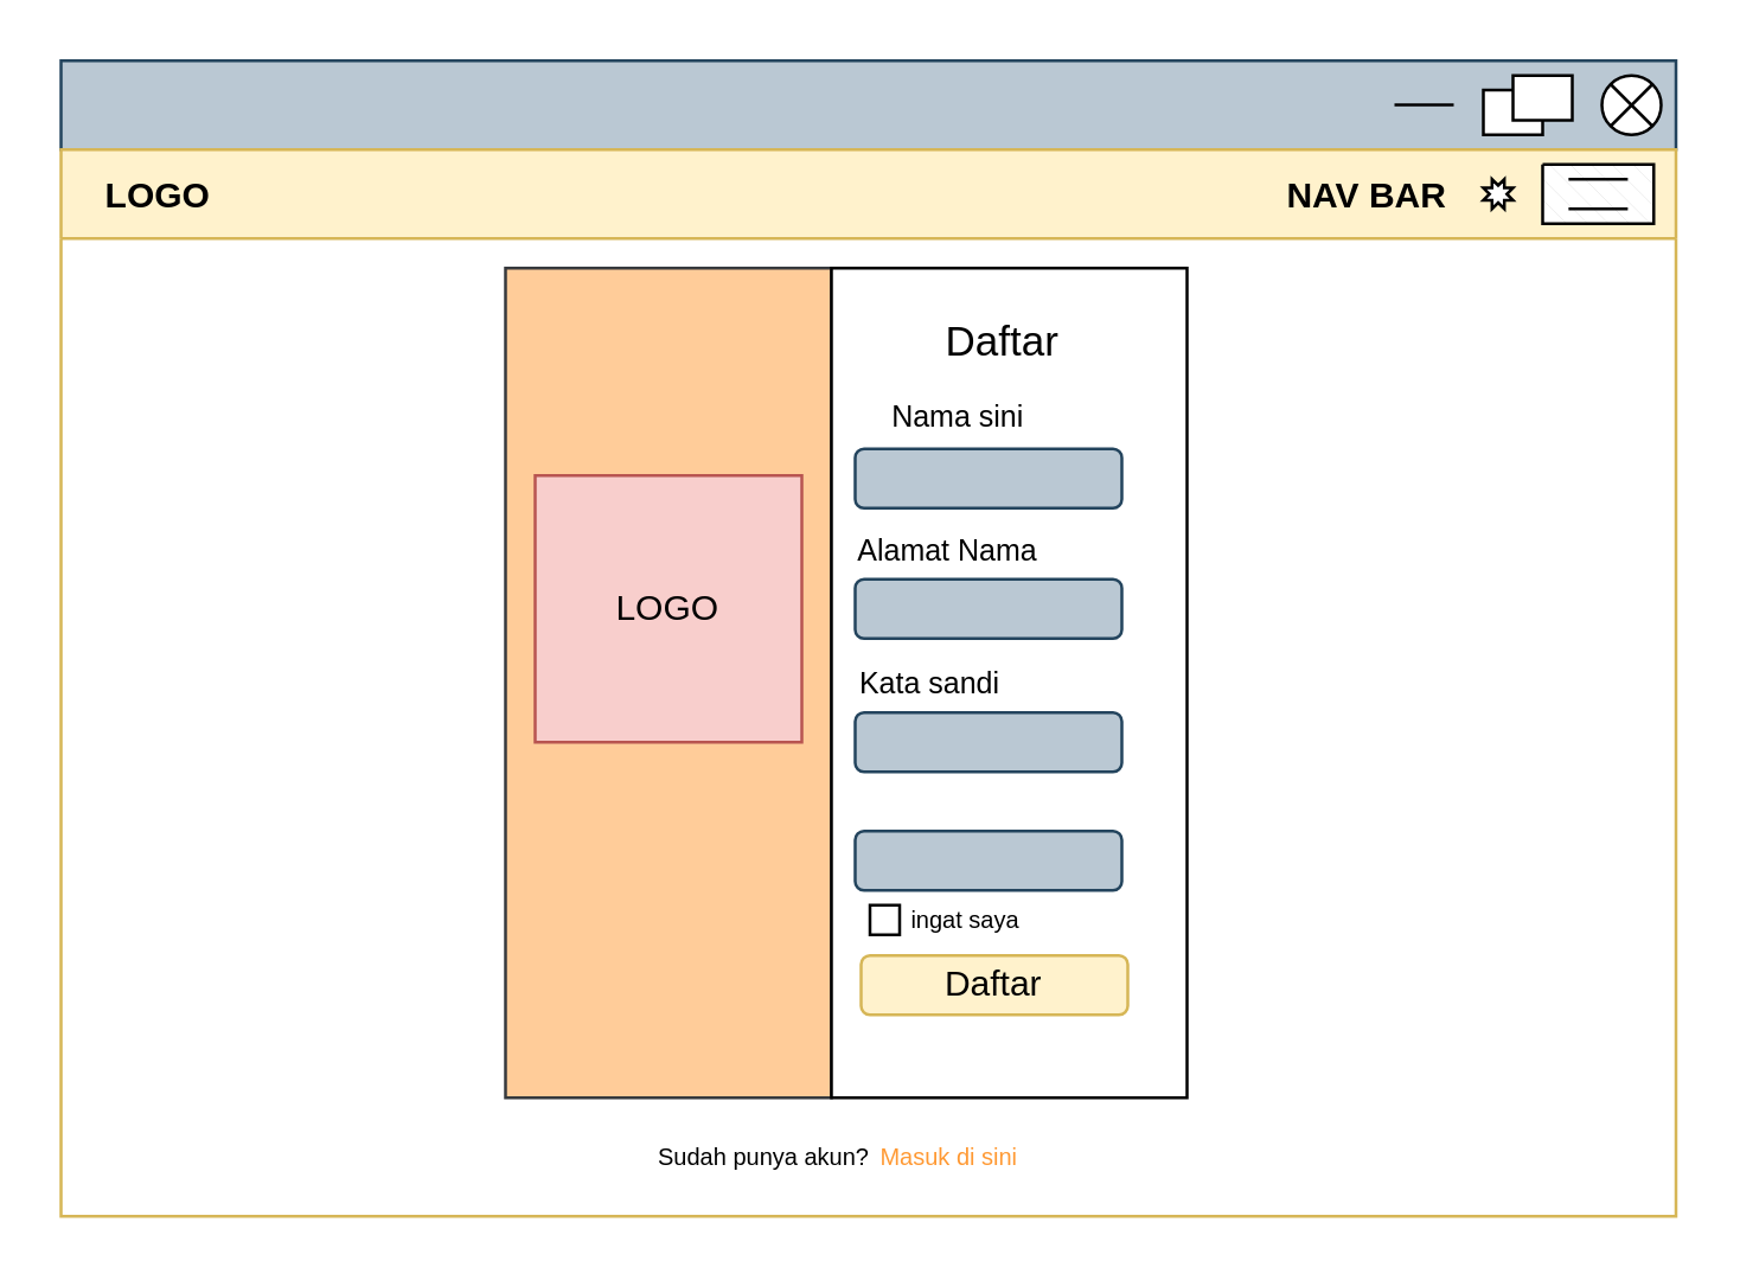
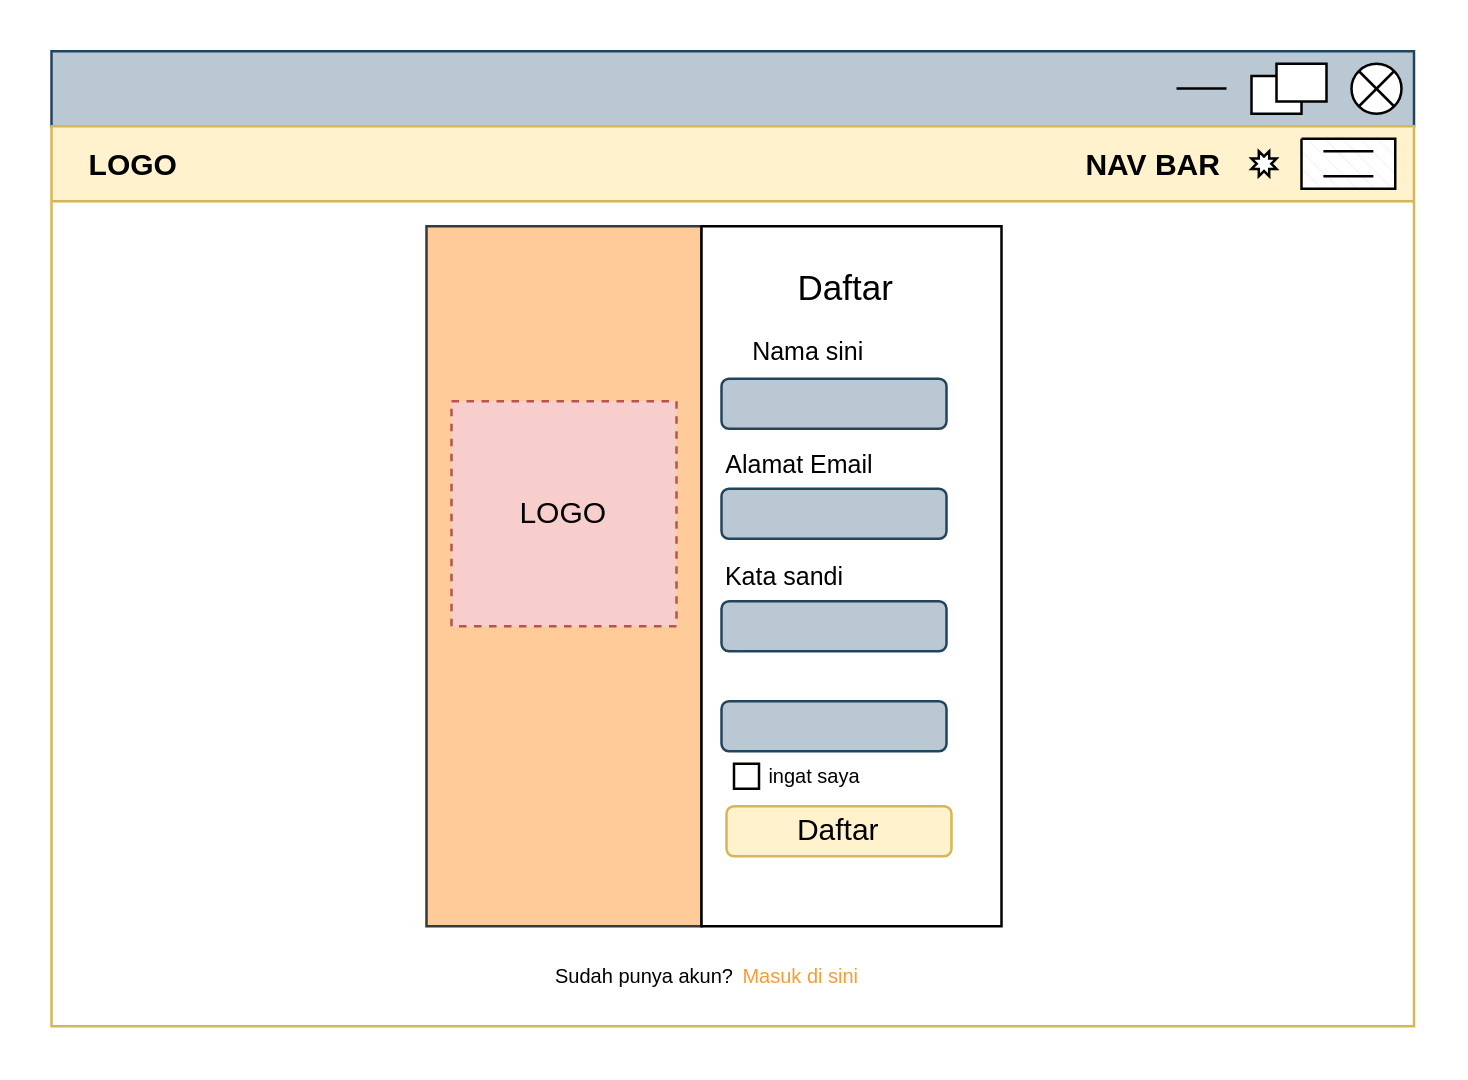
- <mxCell id="15" value="Alamat Nama" style="text;html=1;align=center;verticalAlign=middle;whiteSpace=wrap;rounded=0;fontSize=10;" parent="4" vertex="1"><mxGeometry x="261.5" y="125" width="75" height="20" as="geometry" /></mxCell>
+ <mxCell id="15" value="Alamat Email" style="text;html=1;align=center;verticalAlign=middle;whiteSpace=wrap;rounded=0;fontSize=10;" parent="4" vertex="1"><mxGeometry x="261.5" y="125" width="75" height="20" as="geometry" /></mxCell>
- <mxCell id="7" value="LOGO" style="whiteSpace=wrap;html=1;aspect=fixed;fillColor=#f8cecc;strokeColor=#b85450;" parent="4" vertex="1"><mxGeometry x="160" y="110" width="90" height="90" as="geometry" /></mxCell>
+ <mxCell id="7" value="LOGO" style="whiteSpace=wrap;html=1;aspect=fixed;fillColor=#f8cecc;strokeColor=#b85450;dashed=1;" parent="4" vertex="1"><mxGeometry x="160" y="110" width="90" height="90" as="geometry" /></mxCell>
